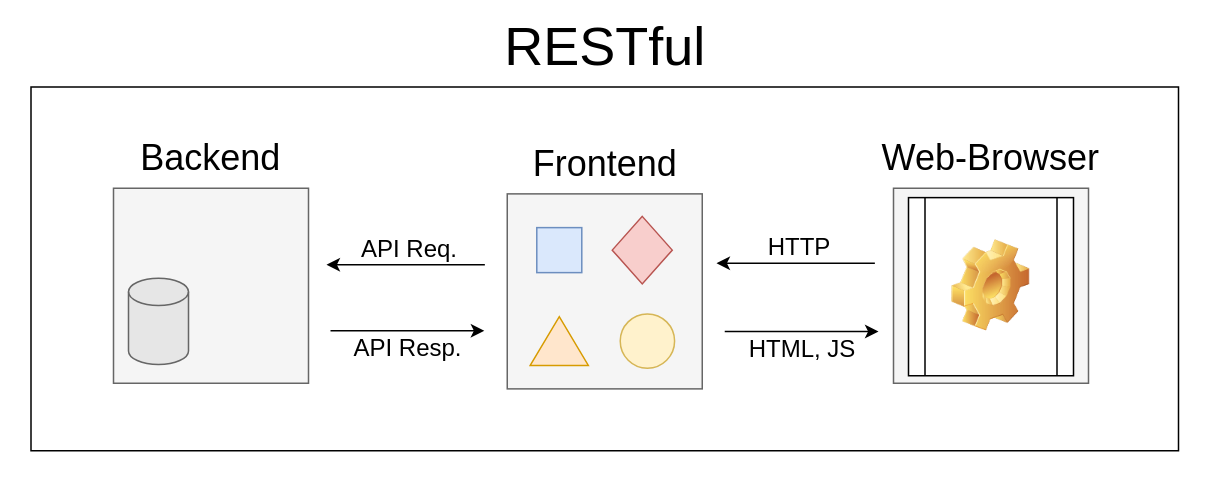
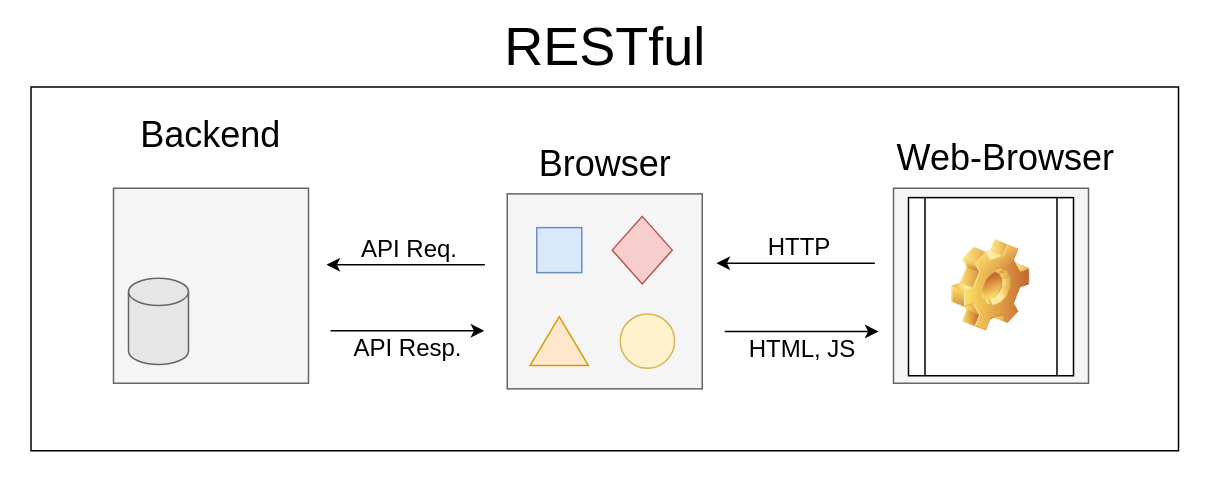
- <mxCell id="11" value="&lt;font style=&quot;font-size: 24px&quot;&gt;Backend&lt;/font&gt;" style="text;html=1;strokeColor=none;fillColor=none;align=center;verticalAlign=middle;whiteSpace=wrap;rounded=0;" vertex="1" parent="1"><mxGeometry x="75" y="95" width="130" height="20" as="geometry" /></mxCell>
+ <mxCell id="11" value="&lt;font style=&quot;font-size: 24px&quot;&gt;Backend&lt;/font&gt;" style="text;html=1;strokeColor=none;fillColor=none;align=center;verticalAlign=middle;whiteSpace=wrap;rounded=0;" vertex="1" parent="1"><mxGeometry x="75" y="80" width="130" height="20" as="geometry" /></mxCell>
- <mxCell id="14" value="&lt;font style=&quot;font-size: 24px&quot;&gt;Web-Browser&lt;/font&gt;" style="text;html=1;strokeColor=none;fillColor=none;align=center;verticalAlign=middle;whiteSpace=wrap;rounded=0;" vertex="1" parent="1"><mxGeometry x="585" y="95" width="150" height="20" as="geometry" /></mxCell>
+ <mxCell id="14" value="&lt;font style=&quot;font-size: 24px&quot;&gt;Web-Browser&lt;/font&gt;" style="text;html=1;strokeColor=none;fillColor=none;align=center;verticalAlign=middle;whiteSpace=wrap;rounded=0;" vertex="1" parent="1"><mxGeometry x="595" y="95" width="150" height="20" as="geometry" /></mxCell>
- <mxCell id="5" value="&lt;font style=&quot;font-size: 24px&quot;&gt;Frontend&lt;/font&gt;" style="text;html=1;strokeColor=none;fillColor=none;align=center;verticalAlign=middle;whiteSpace=wrap;rounded=0;" vertex="1" parent="1"><mxGeometry x="337.5" y="98.75" width="130" height="20" as="geometry" /></mxCell>
+ <mxCell id="5" value="&lt;font style=&quot;font-size: 24px&quot;&gt;Browser&lt;/font&gt;" style="text;html=1;strokeColor=none;fillColor=none;align=center;verticalAlign=middle;whiteSpace=wrap;rounded=0;" vertex="1" parent="1"><mxGeometry x="337.5" y="98.75" width="130" height="20" as="geometry" /></mxCell>
